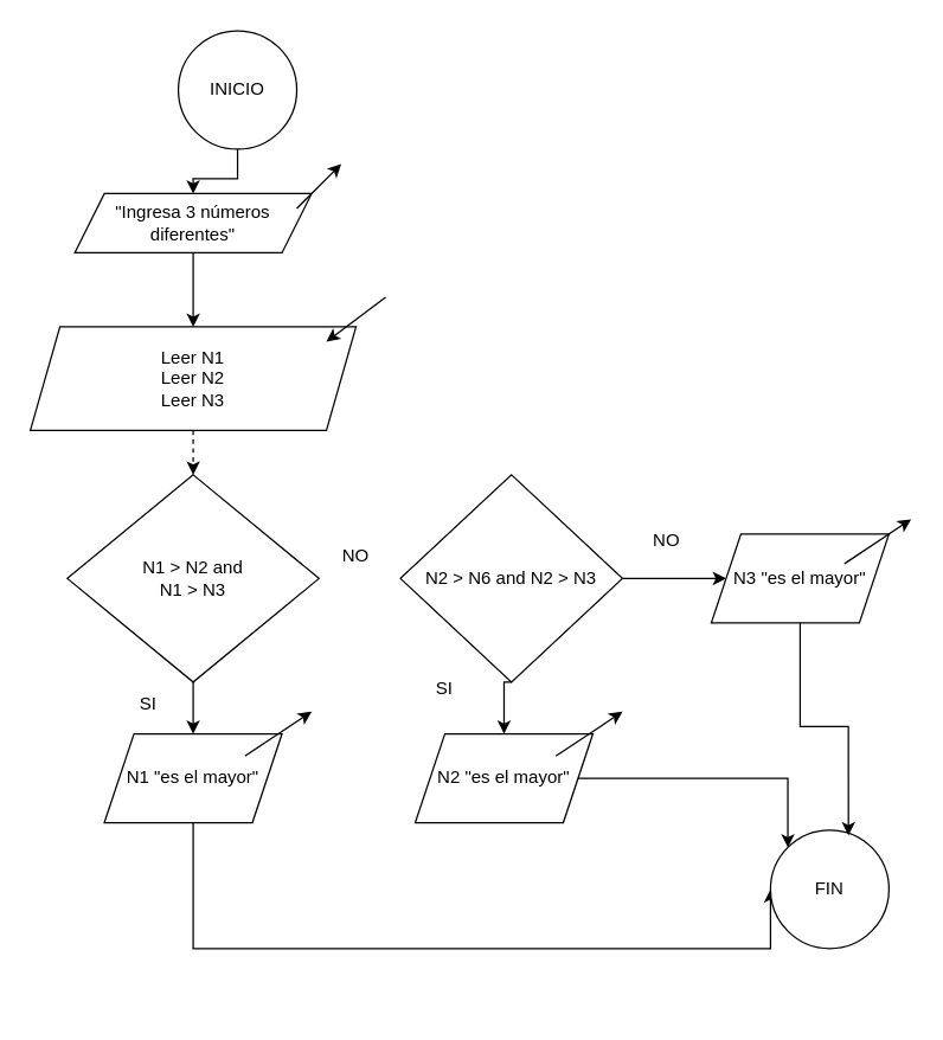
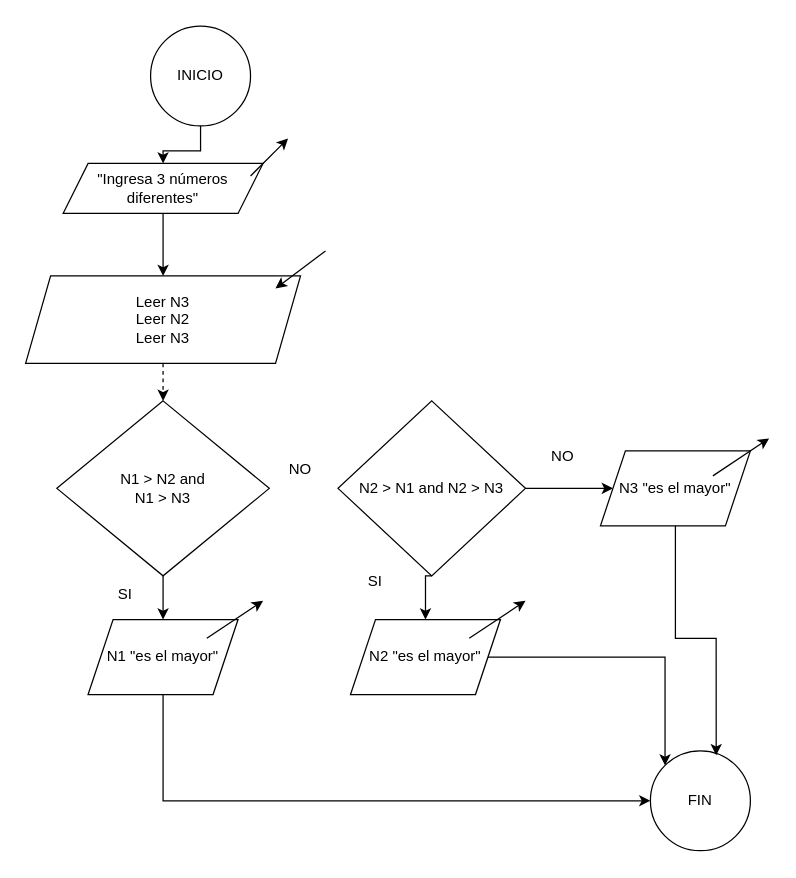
- <mxCell id="8" value="Leer N1&lt;div&gt;Leer N2&lt;/div&gt;&lt;div&gt;Leer N3&lt;/div&gt;" style="shape=parallelogram;perimeter=parallelogramPerimeter;whiteSpace=wrap;html=1;fixedSize=1;" vertex="1" parent="1"><mxGeometry x="20" y="220" width="220" height="70" as="geometry" /></mxCell>
+ <mxCell id="8" value="Leer N3&lt;div&gt;Leer N2&lt;/div&gt;&lt;div&gt;Leer N3&lt;/div&gt;" style="shape=parallelogram;perimeter=parallelogramPerimeter;whiteSpace=wrap;html=1;fixedSize=1;" vertex="1" parent="1"><mxGeometry x="20" y="220" width="220" height="70" as="geometry" /></mxCell>
- <mxCell id="16" value="N2 &amp;gt; N6 and N2 &amp;gt; N3" style="rhombus;whiteSpace=wrap;html=1;" vertex="1" parent="1"><mxGeometry x="270" y="320" width="150" height="140" as="geometry" /></mxCell>
+ <mxCell id="16" value="N2 &amp;gt; N1 and N2 &amp;gt; N3" style="rhombus;whiteSpace=wrap;html=1;" vertex="1" parent="1"><mxGeometry x="270" y="320" width="150" height="140" as="geometry" /></mxCell>
- <mxCell id="26" value="FIN" style="ellipse;whiteSpace=wrap;html=1;aspect=fixed;" vertex="1" parent="1"><mxGeometry x="520" y="560" width="80" height="80" as="geometry" /></mxCell>
+ <mxCell id="26" value="FIN" style="ellipse;whiteSpace=wrap;html=1;aspect=fixed;" vertex="1" parent="1"><mxGeometry x="520" y="600" width="80" height="80" as="geometry" /></mxCell>
